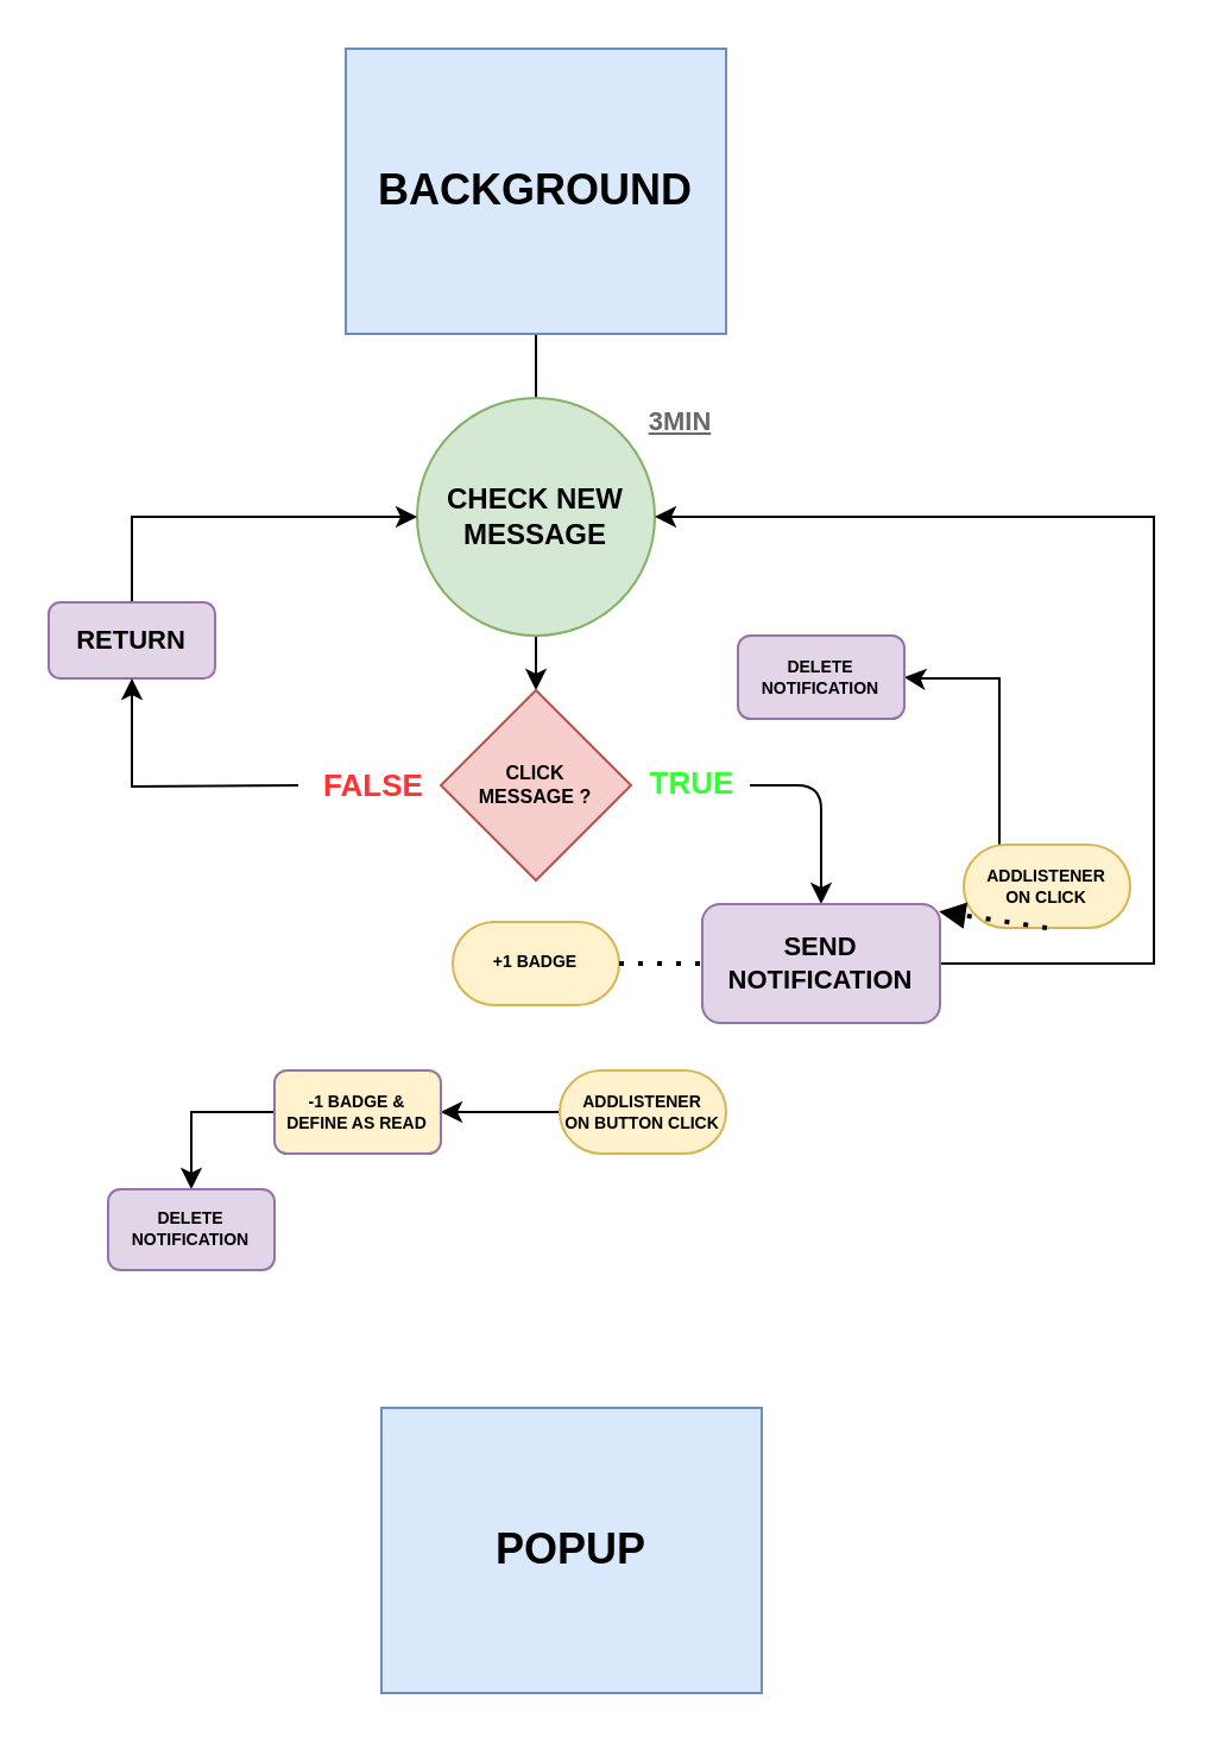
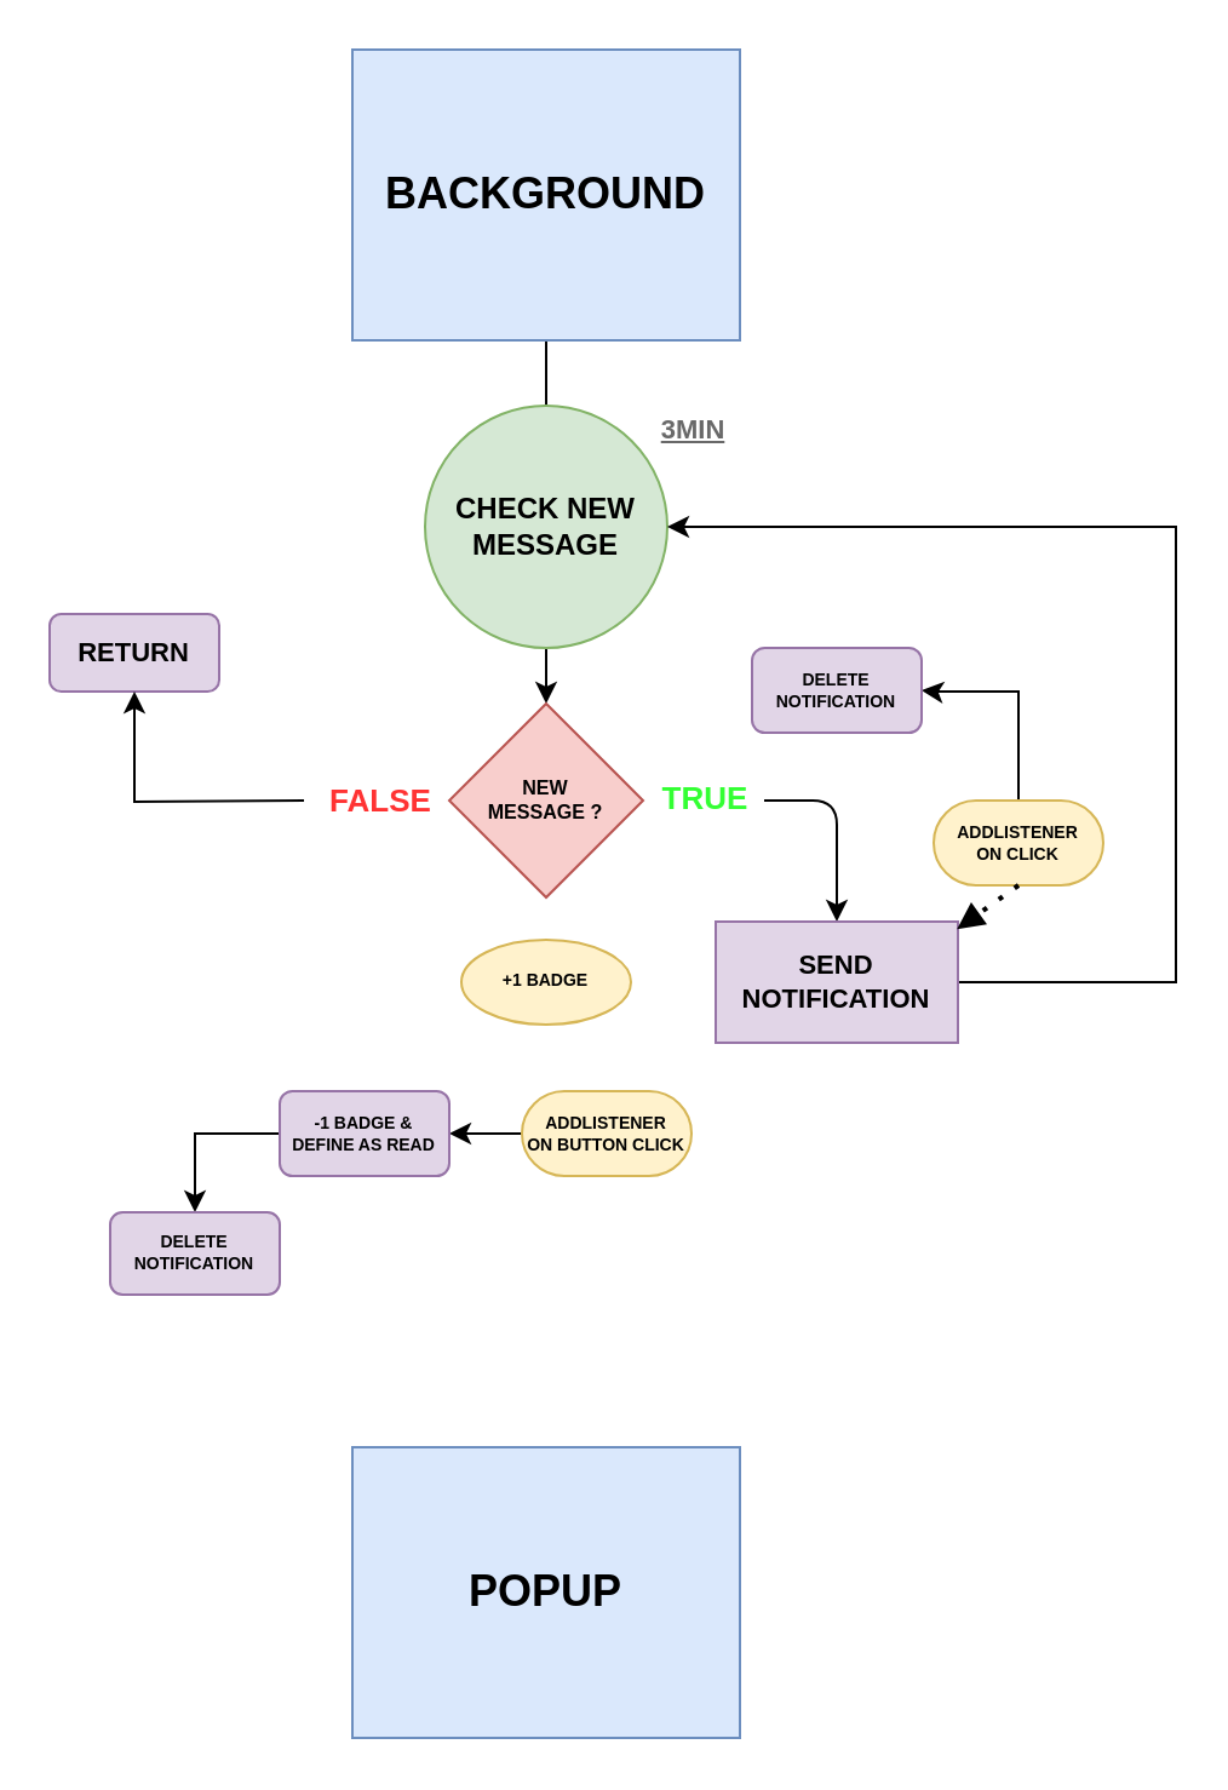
- <mxCell id="22" style="edgeStyle=orthogonalEdgeStyle;rounded=0;orthogonalLoop=1;jettySize=auto;html=1;fontSize=13;fontColor=#FF3333;entryX=0;entryY=0.5;entryDx=0;entryDy=0;" edge="1" parent="1" source="23" target="5"><mxGeometry relative="1" as="geometry"><mxPoint x="55" y="220" as="targetPoint" /><Array as="points"><mxPoint x="55" y="217" /></Array></mxGeometry></mxCell>
- <mxCell id="6" value="&lt;h6&gt;CLICK&lt;br&gt;MESSAGE ?&lt;/h6&gt;" style="rhombus;whiteSpace=wrap;html=1;fillColor=#f8cecc;strokeColor=#b85450;" vertex="1" parent="1"><mxGeometry x="185" y="290" width="80" height="80" as="geometry" /></mxCell>
+ <mxCell id="6" value="&lt;h6&gt;NEW&lt;br&gt;MESSAGE ?&lt;/h6&gt;" style="rhombus;whiteSpace=wrap;html=1;fillColor=#f8cecc;strokeColor=#b85450;" vertex="1" parent="1"><mxGeometry x="185" y="290" width="80" height="80" as="geometry" /></mxCell>
- <mxCell id="18" value="&lt;b style=&quot;font-size: 7px&quot;&gt;ADDLISTENER&lt;br&gt;ON CLICK&lt;br&gt;&lt;/b&gt;" style="rounded=1;whiteSpace=wrap;html=1;fontSize=7;fillColor=#fff2cc;strokeColor=#d6b656;arcSize=50;" vertex="1" parent="1"><mxGeometry x="405" y="355" width="70" height="35" as="geometry" /></mxCell>
+ <mxCell id="18" value="&lt;b style=&quot;font-size: 7px&quot;&gt;ADDLISTENER&lt;br&gt;ON CLICK&lt;br&gt;&lt;/b&gt;" style="rounded=1;whiteSpace=wrap;html=1;fontSize=7;fillColor=#fff2cc;strokeColor=#d6b656;arcSize=50;" vertex="1" parent="1"><mxGeometry x="385" y="330" width="70" height="35" as="geometry" /></mxCell>
- <mxCell id="13" value="&lt;b&gt;+1 BADGE&lt;/b&gt;" style="rounded=1;whiteSpace=wrap;html=1;fontSize=7;fillColor=#fff2cc;strokeColor=#d6b656;arcSize=50;align=center;" vertex="1" parent="1"><mxGeometry x="190" y="387.5" width="70" height="35" as="geometry" /></mxCell>
+ <mxCell id="13" value="&lt;b&gt;+1 BADGE&lt;/b&gt;" style="ellipse;whiteSpace=wrap;html=1;fontSize=7;fillColor=#fff2cc;strokeColor=#d6b656;arcSize=50;align=center;" vertex="1" parent="1"><mxGeometry x="190" y="387.5" width="70" height="35" as="geometry" /></mxCell>
- <mxCell id="14" value="" style="endArrow=none;dashed=1;html=1;dashPattern=1 3;strokeWidth=2;fontSize=11;fontColor=#696969;entryX=0;entryY=0.5;entryDx=0;entryDy=0;exitX=1;exitY=0.5;exitDx=0;exitDy=0;" edge="1" parent="1" source="13" target="10"><mxGeometry width="50" height="50" relative="1" as="geometry"><mxPoint x="235" y="402.5" as="sourcePoint" /><mxPoint x="265" y="372.5" as="targetPoint" /></mxGeometry></mxCell>
- <mxCell id="10" value="&lt;b&gt;SEND&lt;br&gt;NOTIFICATION&lt;/b&gt;" style="rounded=1;whiteSpace=wrap;html=1;fontSize=11;fillColor=#e1d5e7;strokeColor=#9673a6;" vertex="1" parent="1"><mxGeometry x="295" y="380" width="100" height="50" as="geometry" /></mxCell>
+ <mxCell id="10" value="&lt;b&gt;SEND&lt;br&gt;NOTIFICATION&lt;/b&gt;" style="whiteSpace=wrap;html=1;fontSize=11;fillColor=#e1d5e7;strokeColor=#9673a6;rounded=0;" vertex="1" parent="1"><mxGeometry x="295" y="380" width="100" height="50" as="geometry" /></mxCell>
- <mxCell id="16" value="&lt;b&gt;-1 BADGE &amp;amp; DEFINE AS READ&lt;/b&gt;" style="rounded=1;whiteSpace=wrap;html=1;fontSize=7;fillColor=#fff2cc;strokeColor=#9673a6;" vertex="1" parent="1"><mxGeometry x="115" y="450" width="70" height="35" as="geometry" /></mxCell>
+ <mxCell id="16" value="&lt;b&gt;-1 BADGE &amp;amp; DEFINE AS READ&lt;/b&gt;" style="rounded=1;whiteSpace=wrap;html=1;fontSize=7;fillColor=#e1d5e7;strokeColor=#9673a6;" vertex="1" parent="1"><mxGeometry x="115" y="450" width="70" height="35" as="geometry" /></mxCell>
- <mxCell id="12" value="&lt;b style=&quot;font-size: 7px&quot;&gt;ADDLISTENER&lt;br&gt;ON BUTTON CLICK&lt;br&gt;&lt;/b&gt;" style="rounded=1;whiteSpace=wrap;html=1;fontSize=7;fillColor=#fff2cc;strokeColor=#d6b656;arcSize=50;" vertex="1" parent="1"><mxGeometry x="235" y="450" width="70" height="35" as="geometry" /></mxCell>
+ <mxCell id="12" value="&lt;b style=&quot;font-size: 7px&quot;&gt;ADDLISTENER&lt;br&gt;ON BUTTON CLICK&lt;br&gt;&lt;/b&gt;" style="rounded=1;whiteSpace=wrap;html=1;fontSize=7;fillColor=#fff2cc;strokeColor=#d6b656;arcSize=50;" vertex="1" parent="1"><mxGeometry x="215" y="450" width="70" height="35" as="geometry" /></mxCell>
- <mxCell id="27" value="&lt;h2&gt;POPUP&lt;/h2&gt;" style="rounded=0;whiteSpace=wrap;html=1;fillColor=#dae8fc;strokeColor=#6c8ebf;" vertex="1" parent="1"><mxGeometry x="160" y="592" width="160" height="120" as="geometry" /></mxCell>
+ <mxCell id="27" value="&lt;h2&gt;POPUP&lt;/h2&gt;" style="rounded=0;whiteSpace=wrap;html=1;fillColor=#dae8fc;strokeColor=#6c8ebf;" vertex="1" parent="1"><mxGeometry x="145" y="597" width="160" height="120" as="geometry" /></mxCell>
